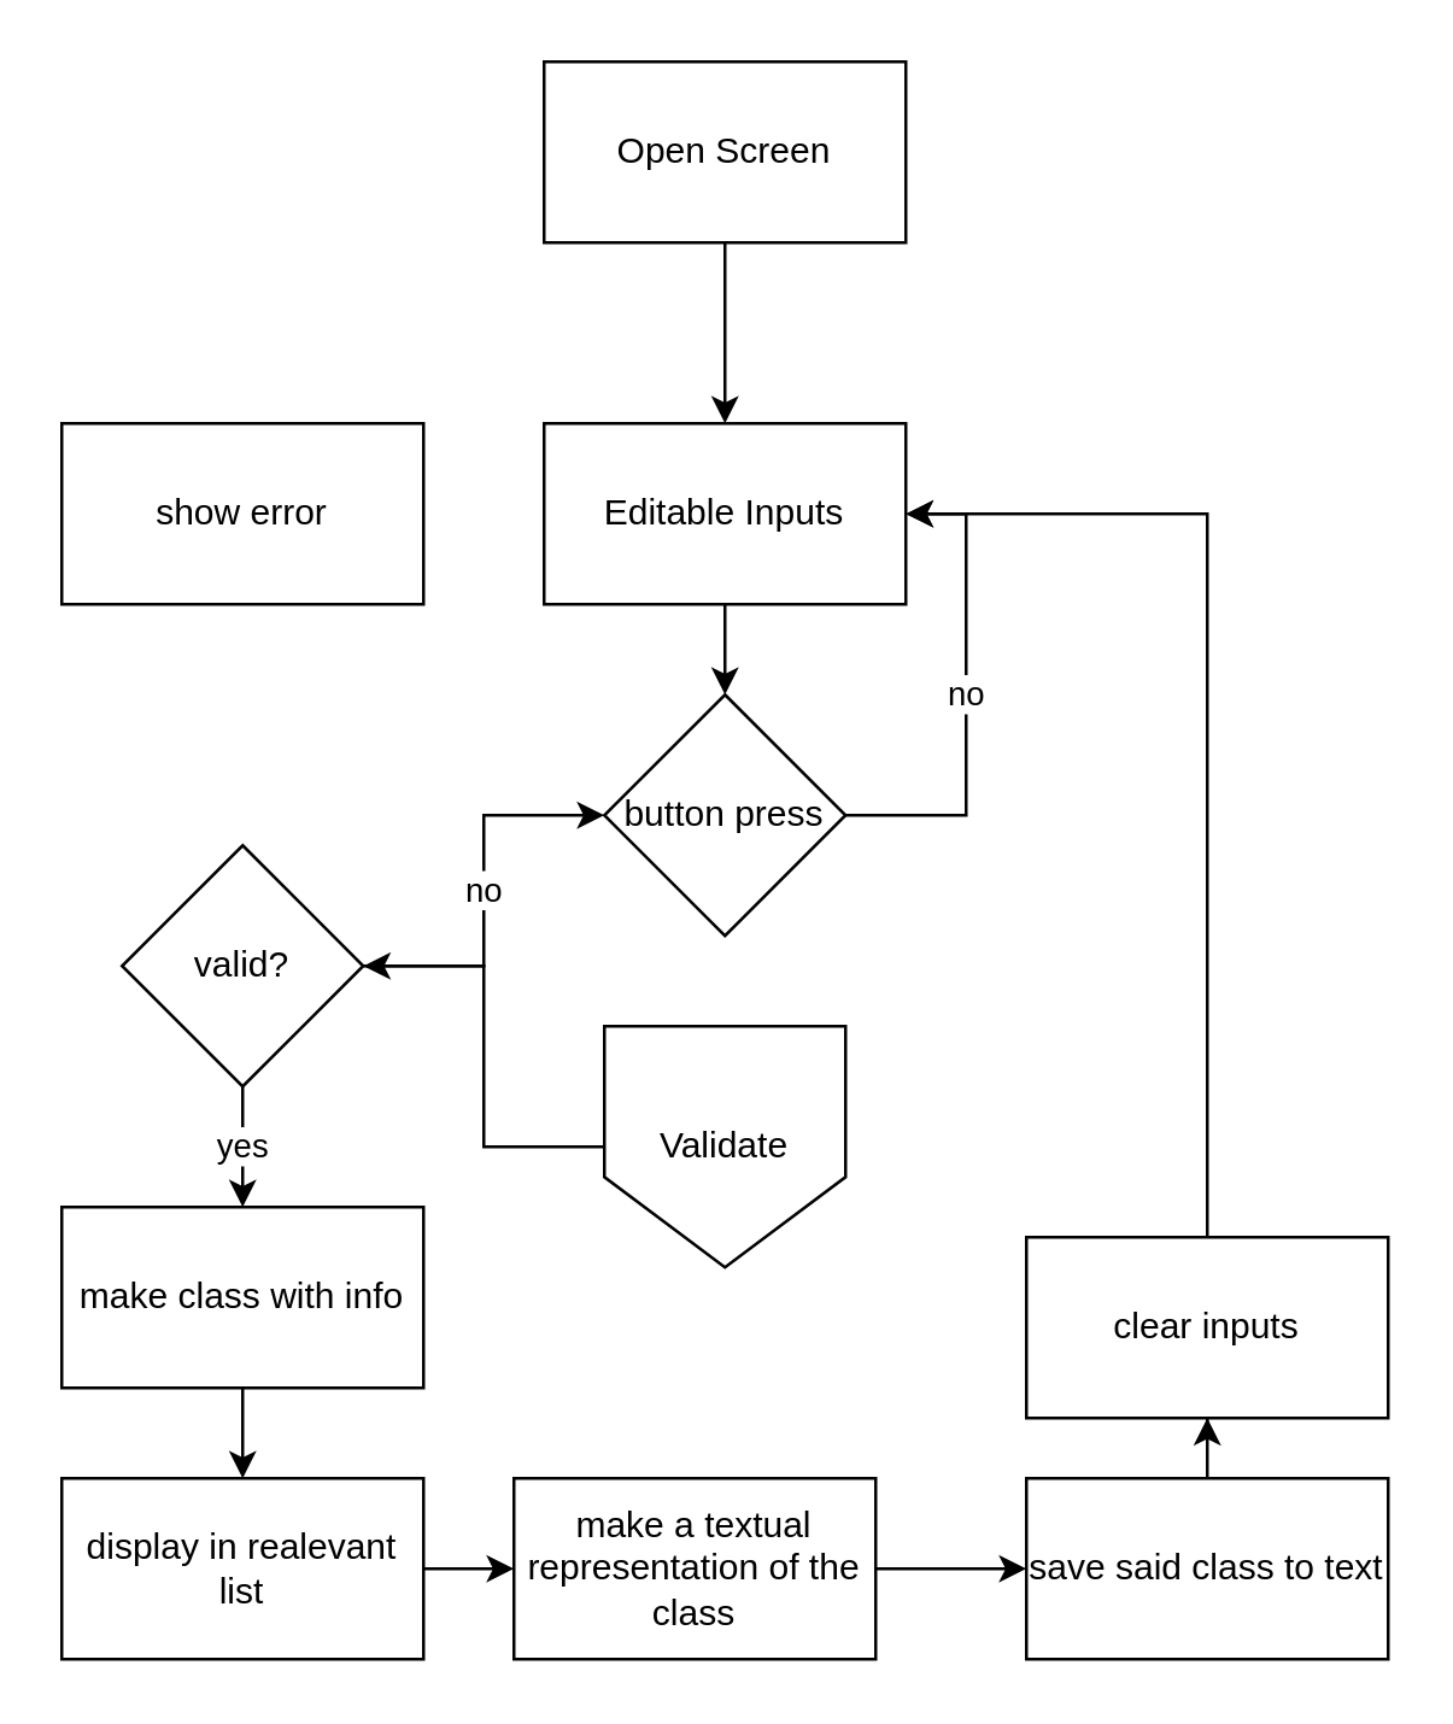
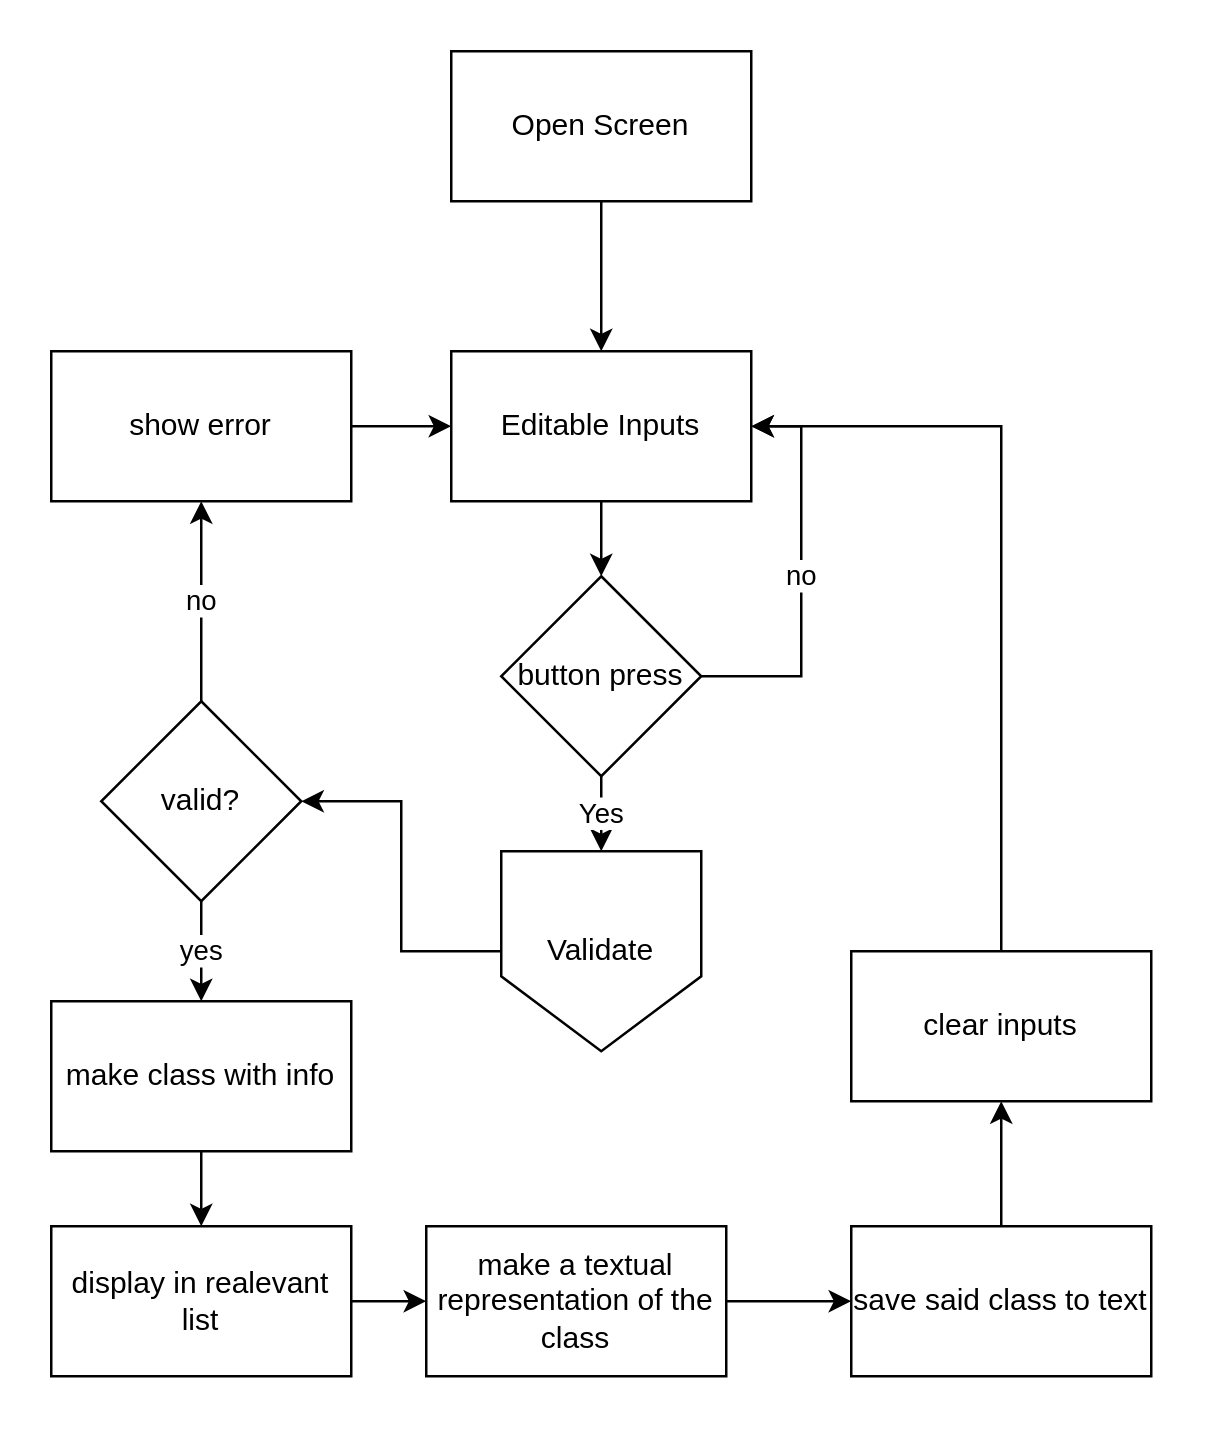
+ <mxCell id="14" value="" style="edgeStyle=orthogonalEdgeStyle;rounded=0;orthogonalLoop=1;jettySize=auto;html=1;" edge="1" parent="1" source="15" target="5"><mxGeometry relative="1" as="geometry" /></mxCell>
- <mxCell id="11" value="no" style="edgeStyle=orthogonalEdgeStyle;rounded=0;orthogonalLoop=1;jettySize=auto;html=1;" edge="1" parent="1" source="13" target="8"><mxGeometry relative="1" as="geometry" /></mxCell>
+ <mxCell id="11" value="no" style="edgeStyle=orthogonalEdgeStyle;rounded=0;orthogonalLoop=1;jettySize=auto;html=1;" edge="1" parent="1" source="13" target="15"><mxGeometry relative="1" as="geometry" /></mxCell>
+ <mxCell id="7" value="Yes" style="edgeStyle=orthogonalEdgeStyle;rounded=0;orthogonalLoop=1;jettySize=auto;html=1;" edge="1" parent="1" source="8" target="10"><mxGeometry relative="1" as="geometry" /></mxCell>
- <mxCell id="25" value="clear inputs" style="rounded=0;whiteSpace=wrap;html=1;" vertex="1" parent="1"><mxGeometry x="340" y="410" width="120" height="60" as="geometry" /></mxCell>
+ <mxCell id="25" value="clear inputs" style="rounded=0;whiteSpace=wrap;html=1;" vertex="1" parent="1"><mxGeometry x="340" y="380" width="120" height="60" as="geometry" /></mxCell>
